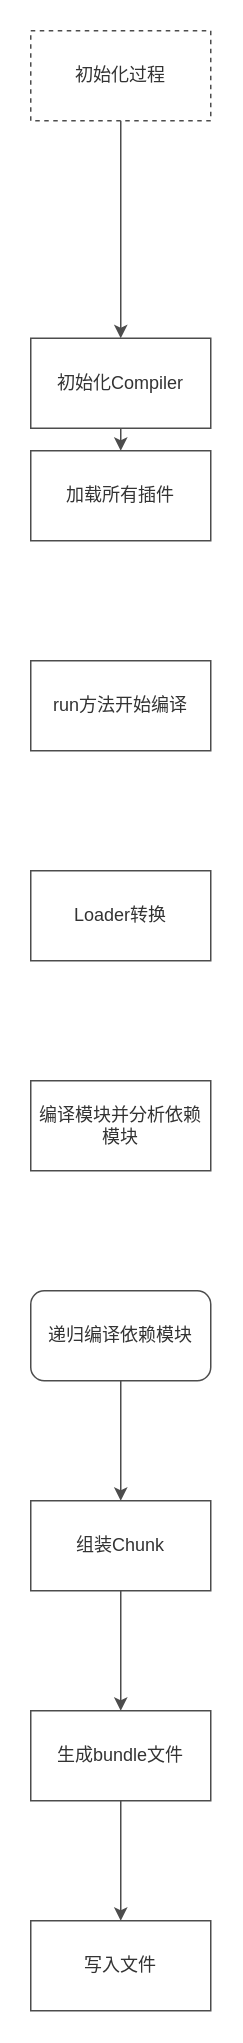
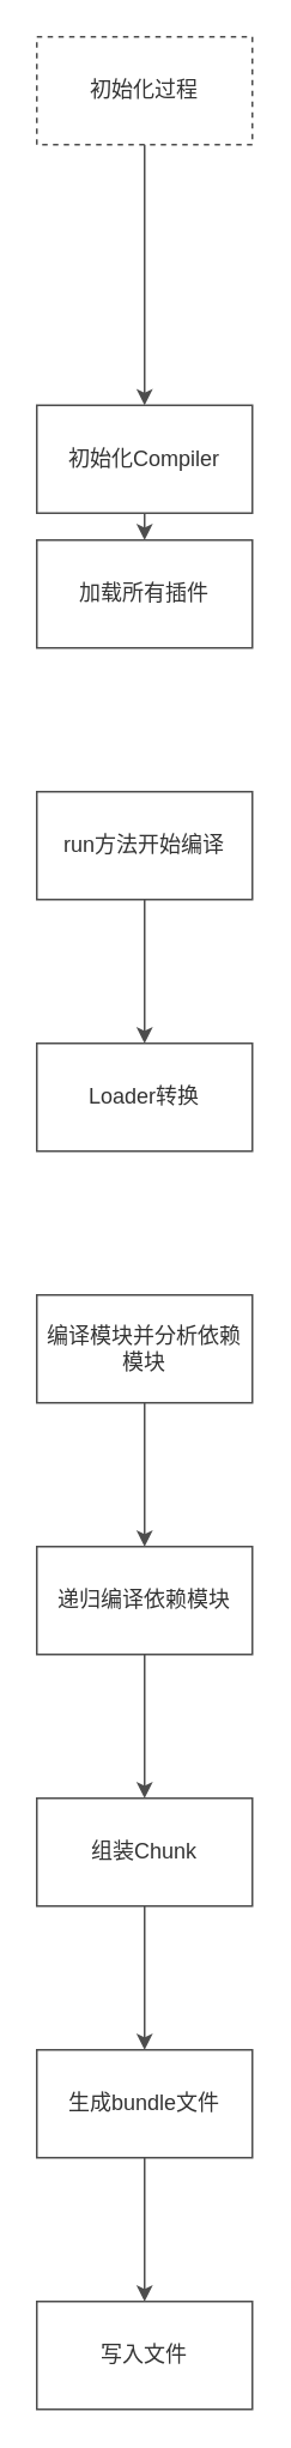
+ <mxCell id="7" value="" style="edgeStyle=none;html=1;strokeColor=#4D4D4D;" edge="1" parent="1" source="8" target="9"><mxGeometry relative="1" as="geometry" /></mxCell>
+ <mxCell id="10" value="" style="edgeStyle=none;html=1;strokeColor=#4D4D4D;" edge="1" parent="1" source="11" target="13"><mxGeometry relative="1" as="geometry" /></mxCell>
- <mxCell id="13" value="递归编译依赖模块" style="whiteSpace=wrap;html=1;fillColor=none;fontColor=#333333;strokeColor=#4D4D4D;gradientColor=none;strokeWidth=1;rounded=1;" vertex="1" parent="1"><mxGeometry x="20" y="860" width="120" height="60" as="geometry" /></mxCell>
+ <mxCell id="13" value="递归编译依赖模块" style="rounded=0;whiteSpace=wrap;html=1;fillColor=none;fontColor=#333333;strokeColor=#4D4D4D;gradientColor=none;strokeWidth=1;" vertex="1" parent="1"><mxGeometry x="20" y="860" width="120" height="60" as="geometry" /></mxCell>
